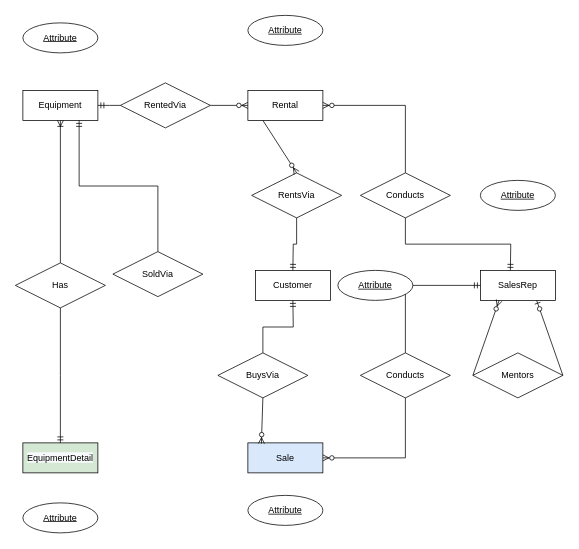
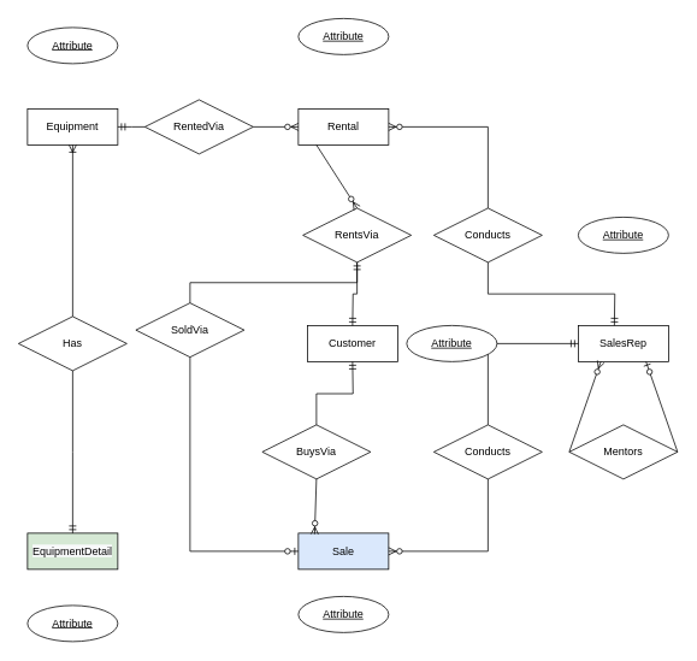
- <mxCell id="25" value="" style="fontSize=12;html=1;endArrow=ERmandOne;rounded=0;entryX=0.75;entryY=1;entryDx=0;entryDy=0;exitX=0.5;exitY=0;exitDx=0;exitDy=0;edgeStyle=orthogonalEdgeStyle;" edge="1" parent="1" source="12" target="2"><mxGeometry width="100" height="100" relative="1" as="geometry"><mxPoint x="210" y="240" as="sourcePoint" /><mxPoint x="200" y="60" as="targetPoint" /></mxGeometry></mxCell>
+ <mxCell id="25" value="" style="fontSize=12;html=1;endArrow=ERmandOne;rounded=0;exitX=0.5;exitY=0;exitDx=0;exitDy=0;edgeStyle=orthogonalEdgeStyle;" edge="1" parent="1" source="12" target="10"><mxGeometry width="100" height="100" relative="1" as="geometry"><mxPoint x="210" y="240" as="sourcePoint" /><mxPoint x="200" y="60" as="targetPoint" /></mxGeometry></mxCell>
+ <mxCell id="24" value="" style="fontSize=12;html=1;endArrow=ERzeroToOne;endFill=1;rounded=0;entryX=0;entryY=0.5;entryDx=0;entryDy=0;exitX=0.5;exitY=1;exitDx=0;exitDy=0;edgeStyle=orthogonalEdgeStyle;" edge="1" parent="1" source="12" target="6"><mxGeometry width="100" height="100" relative="1" as="geometry"><mxPoint x="290" y="380" as="sourcePoint" /><mxPoint x="255" y="280" as="targetPoint" /></mxGeometry></mxCell>
